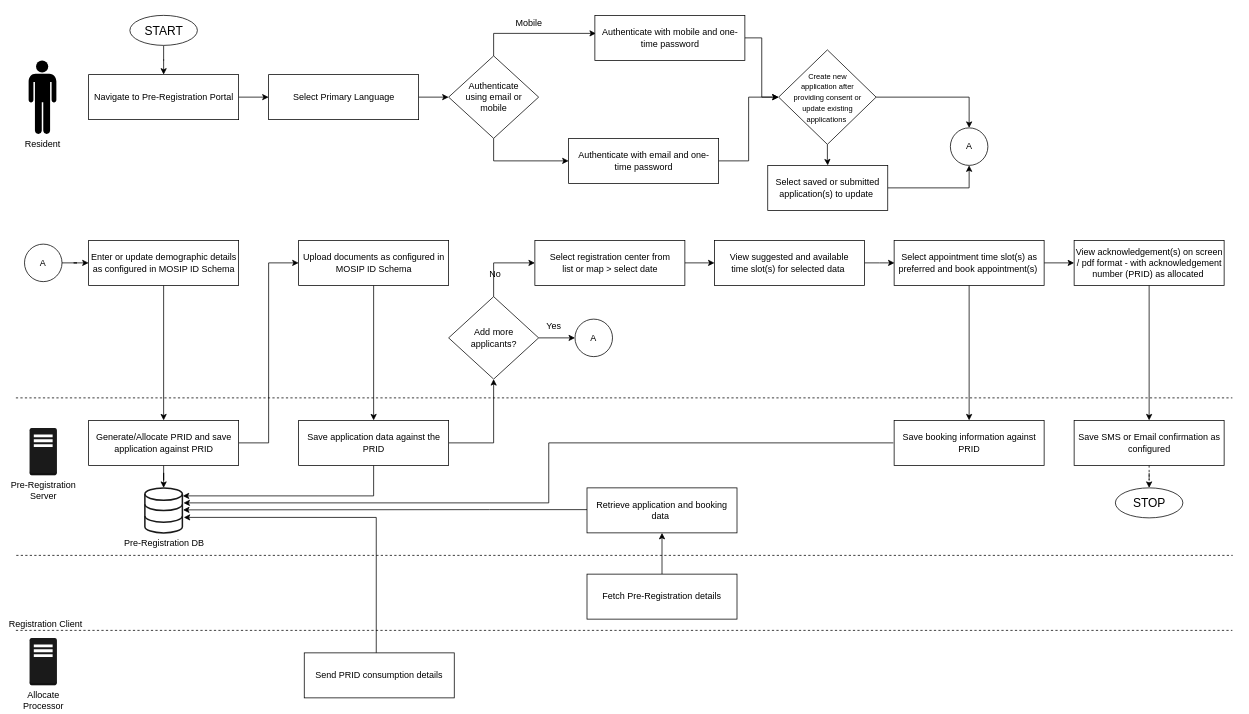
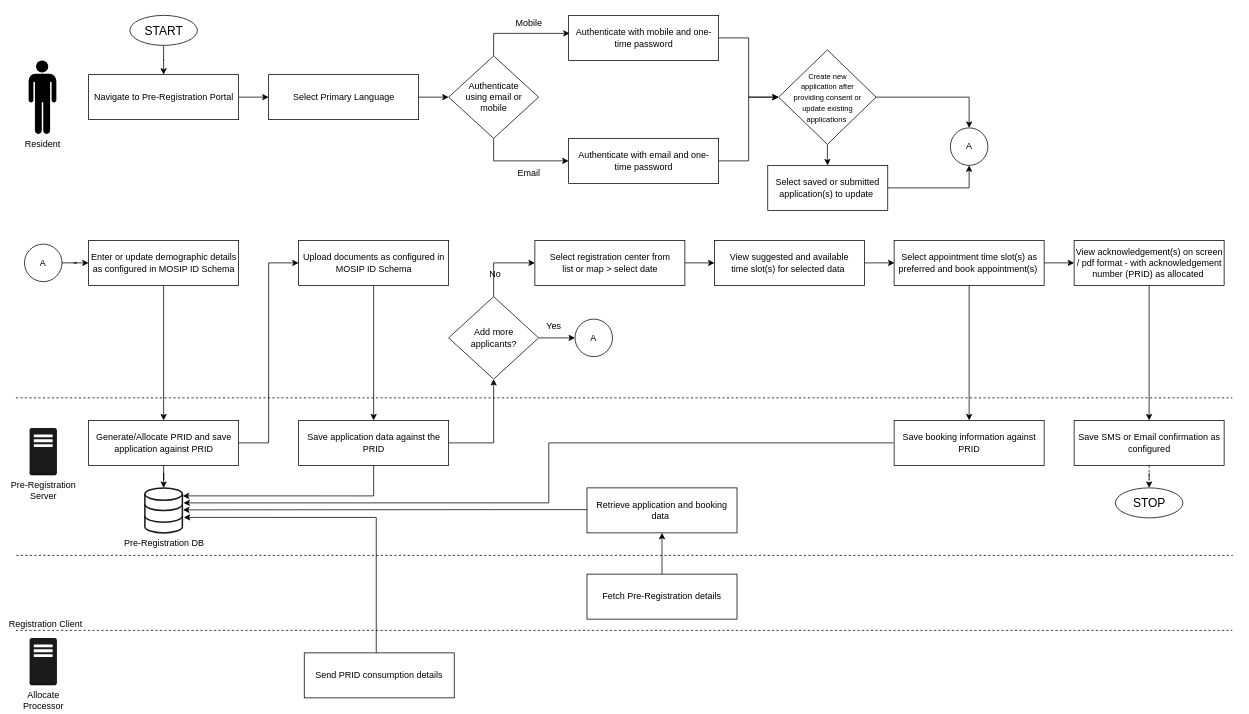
- <mxCell id="13" value="Authenticate with mobile and one-time password" style="rounded=0;whiteSpace=wrap;html=1;" vertex="1" parent="1"><mxGeometry x="792.5" y="20" width="200" height="60" as="geometry" /></mxCell>
+ <mxCell id="13" value="Authenticate with mobile and one-time password" style="rounded=0;whiteSpace=wrap;html=1;" vertex="1" parent="1"><mxGeometry x="757.5" y="20" width="200" height="60" as="geometry" /></mxCell>
+ <mxCell id="66" value="Email" style="text;html=1;strokeColor=none;fillColor=none;align=center;verticalAlign=middle;whiteSpace=wrap;rounded=0;" vertex="1" parent="1"><mxGeometry x="685" y="220" width="40" height="20" as="geometry" /></mxCell>
